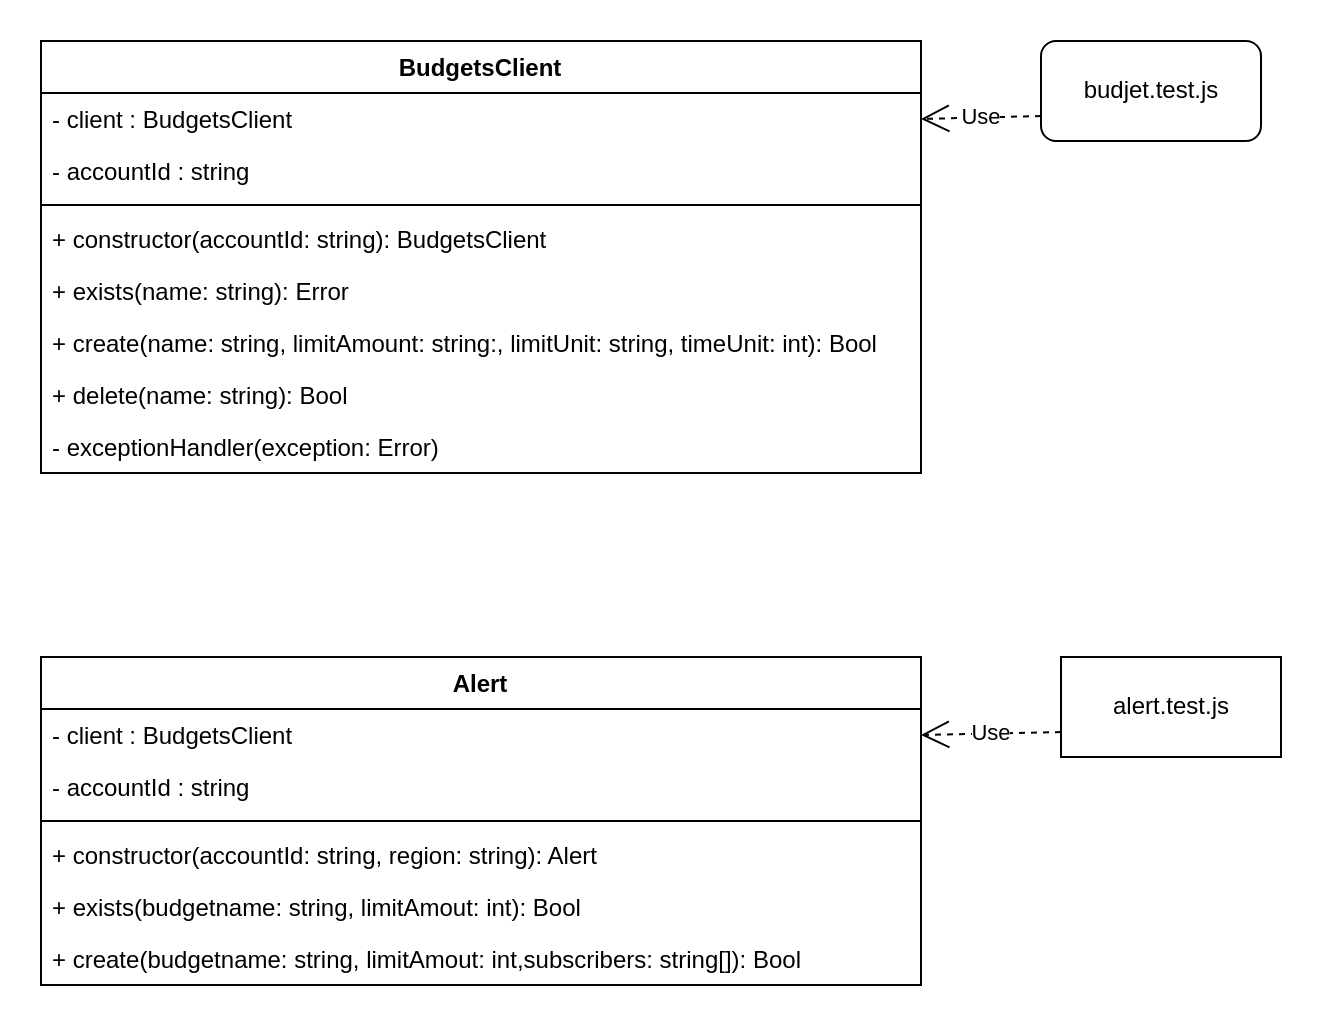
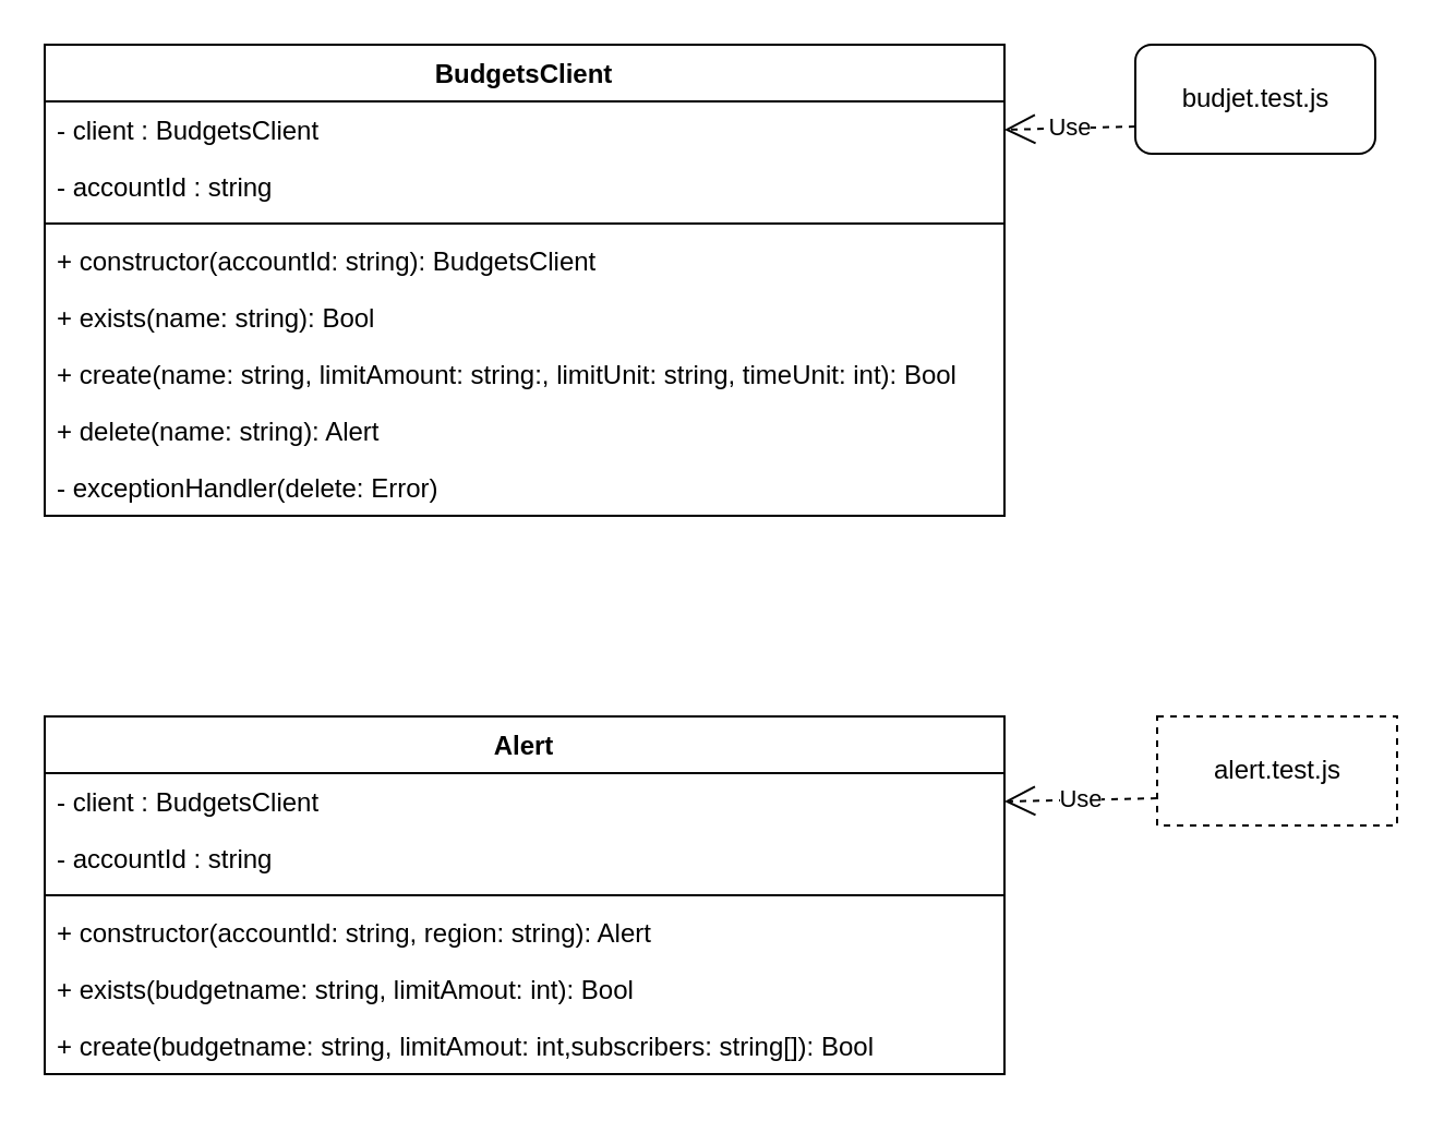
- <mxCell id="7" value="+ exists(name: string): Error" style="text;strokeColor=none;fillColor=none;align=left;verticalAlign=top;spacingLeft=4;spacingRight=4;overflow=hidden;rotatable=0;points=[[0,0.5],[1,0.5]];portConstraint=eastwest;" parent="2" vertex="1"><mxGeometry y="112" width="440" height="26" as="geometry" /></mxCell>
+ <mxCell id="7" value="+ exists(name: string): Bool" style="text;strokeColor=none;fillColor=none;align=left;verticalAlign=top;spacingLeft=4;spacingRight=4;overflow=hidden;rotatable=0;points=[[0,0.5],[1,0.5]];portConstraint=eastwest;" parent="2" vertex="1"><mxGeometry y="112" width="440" height="26" as="geometry" /></mxCell>
- <mxCell id="9" value="+ delete(name: string): Bool" style="text;strokeColor=none;fillColor=none;align=left;verticalAlign=top;spacingLeft=4;spacingRight=4;overflow=hidden;rotatable=0;points=[[0,0.5],[1,0.5]];portConstraint=eastwest;" parent="2" vertex="1"><mxGeometry y="164" width="440" height="26" as="geometry" /></mxCell>
+ <mxCell id="9" value="+ delete(name: string): Alert" style="text;strokeColor=none;fillColor=none;align=left;verticalAlign=top;spacingLeft=4;spacingRight=4;overflow=hidden;rotatable=0;points=[[0,0.5],[1,0.5]];portConstraint=eastwest;" parent="2" vertex="1"><mxGeometry y="164" width="440" height="26" as="geometry" /></mxCell>
- <mxCell id="10" value="- exceptionHandler(exception: Error)" style="text;strokeColor=none;fillColor=none;align=left;verticalAlign=top;spacingLeft=4;spacingRight=4;overflow=hidden;rotatable=0;points=[[0,0.5],[1,0.5]];portConstraint=eastwest;" parent="2" vertex="1"><mxGeometry y="190" width="440" height="26" as="geometry" /></mxCell>
+ <mxCell id="10" value="- exceptionHandler(delete: Error)" style="text;strokeColor=none;fillColor=none;align=left;verticalAlign=top;spacingLeft=4;spacingRight=4;overflow=hidden;rotatable=0;points=[[0,0.5],[1,0.5]];portConstraint=eastwest;" parent="2" vertex="1"><mxGeometry y="190" width="440" height="26" as="geometry" /></mxCell>
- <mxCell id="20" value="alert.test.js" style="html=1;" vertex="1" parent="1"><mxGeometry x="530" y="328" width="110" height="50" as="geometry" /></mxCell>
+ <mxCell id="20" value="alert.test.js" style="html=1;dashed=1;" vertex="1" parent="1"><mxGeometry x="530" y="328" width="110" height="50" as="geometry" /></mxCell>
